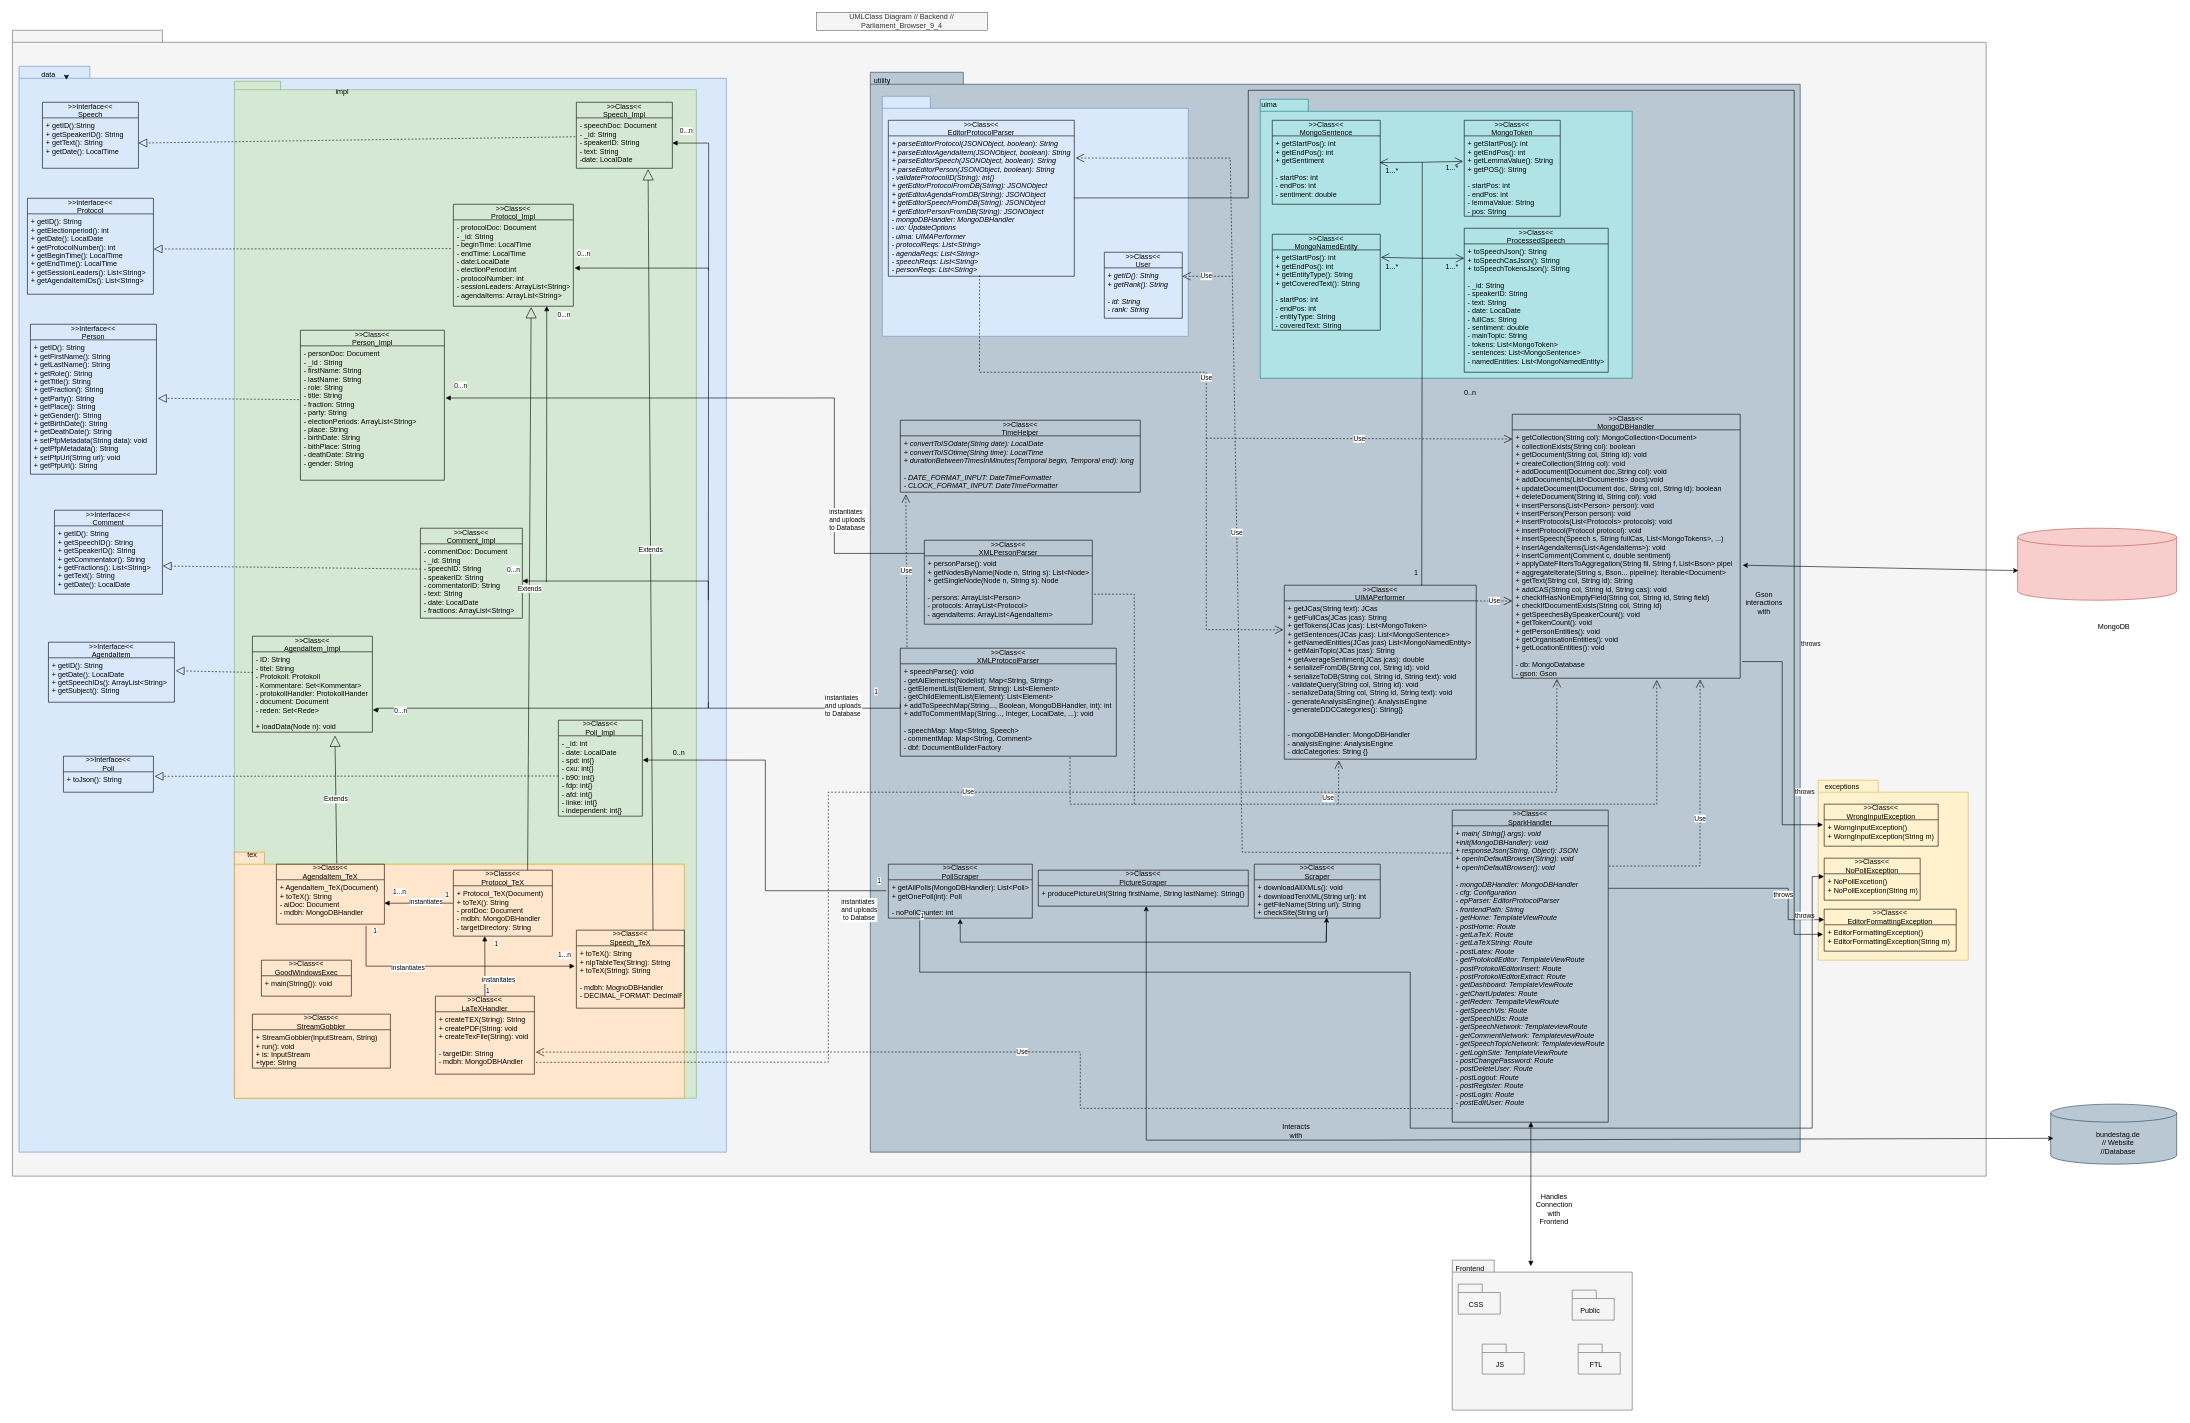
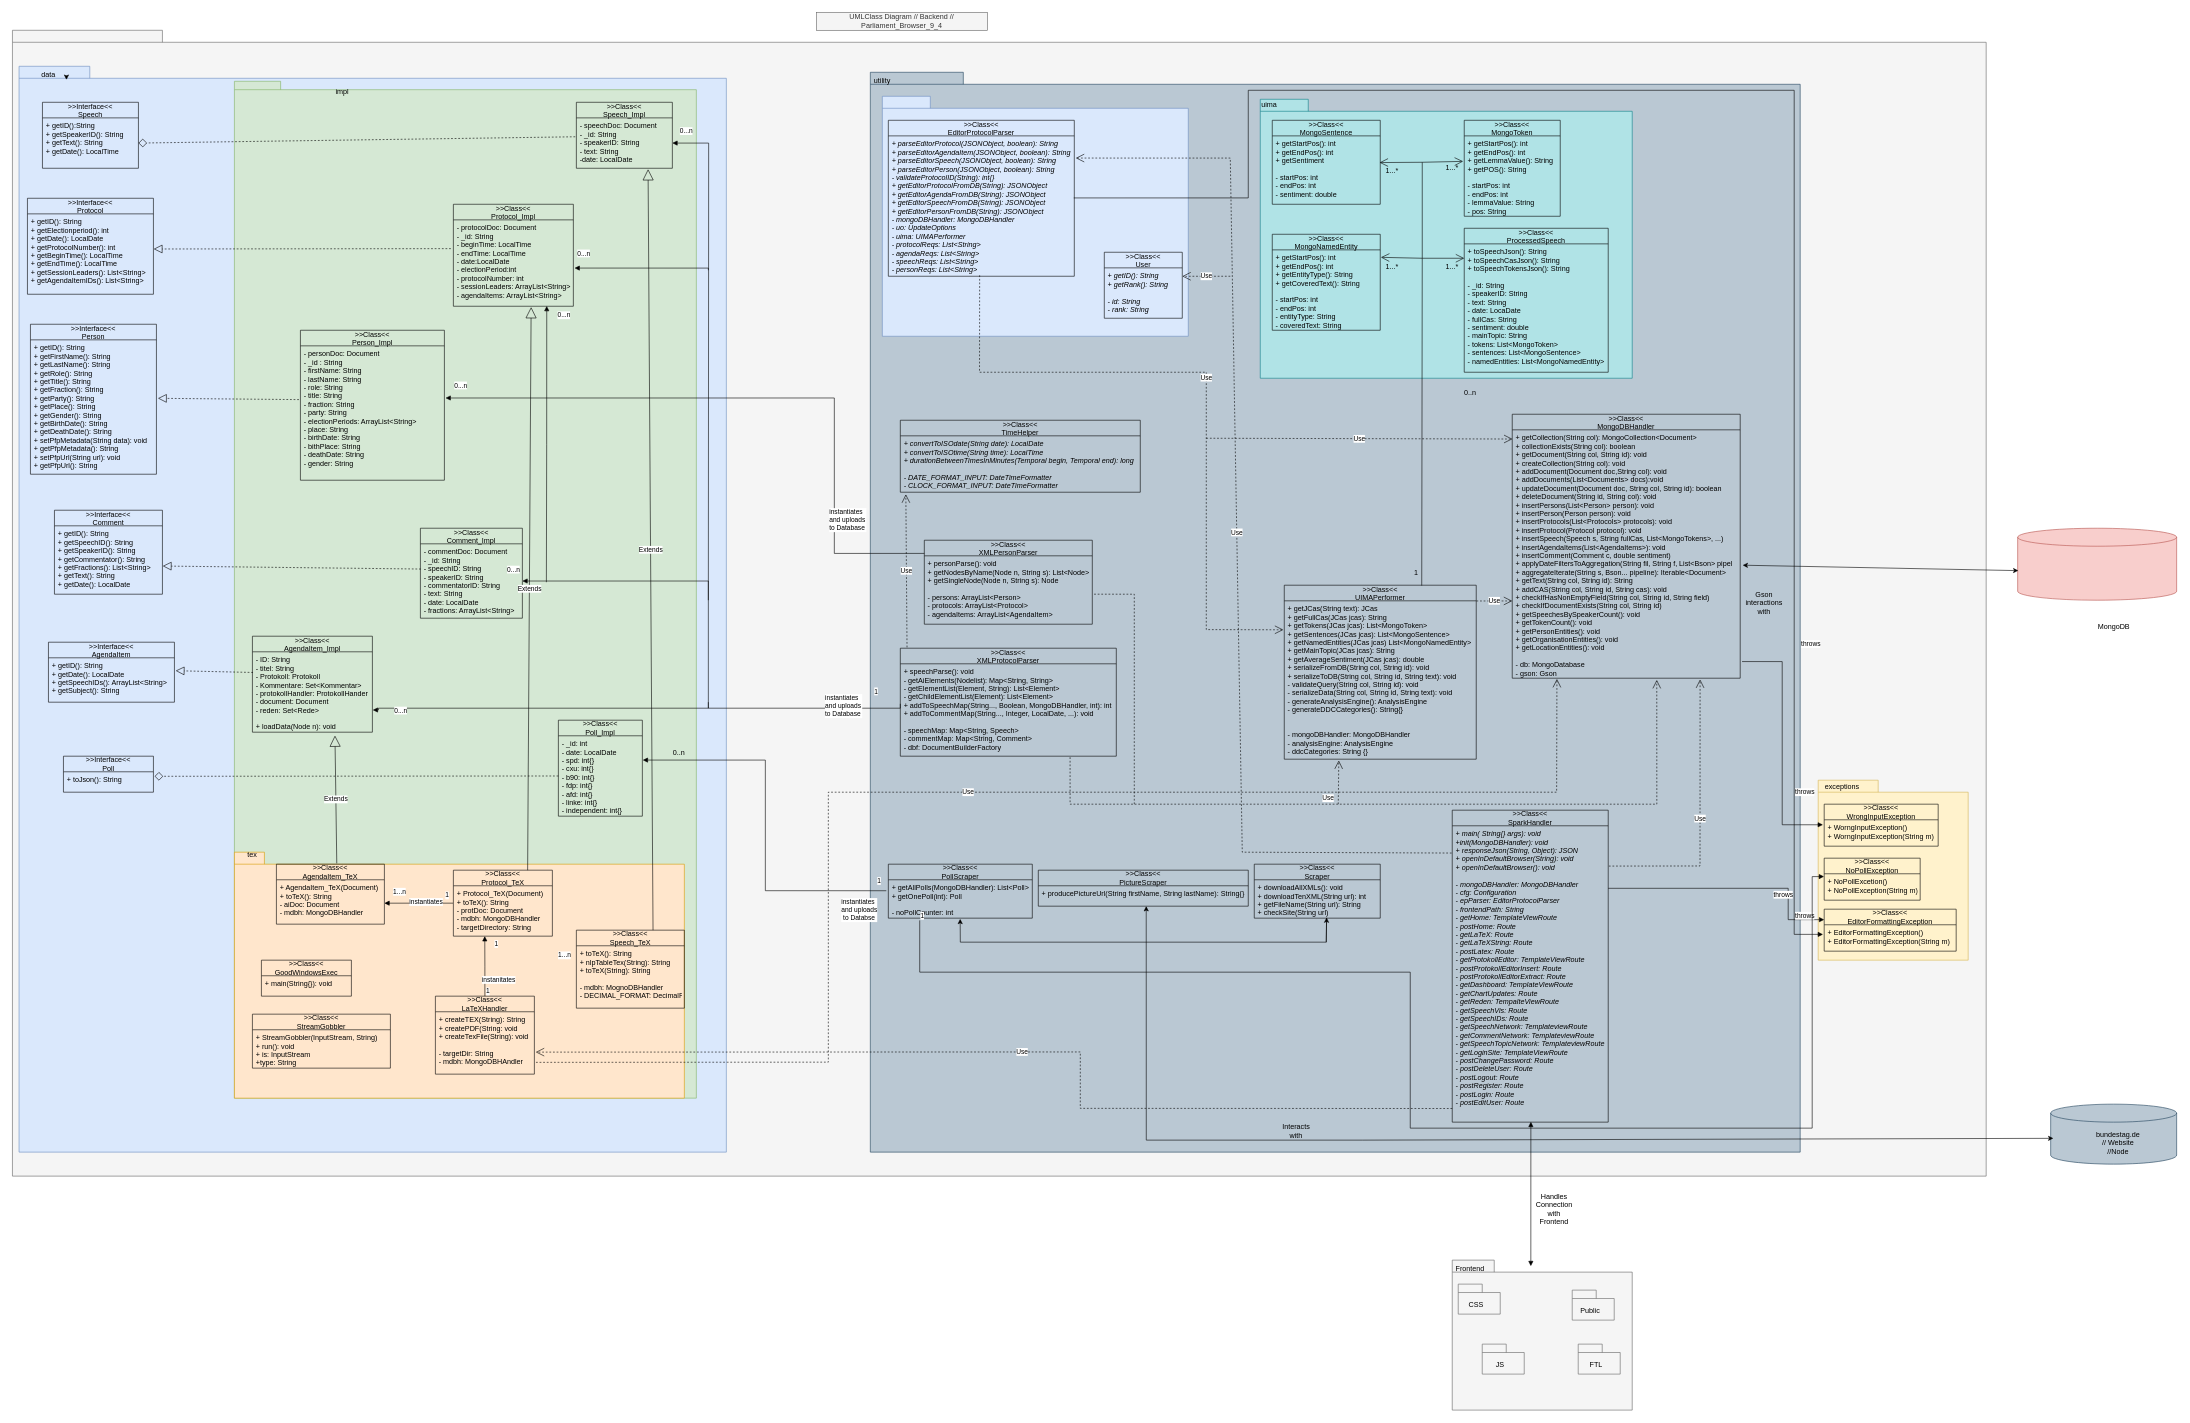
- <mxCell id="41" value="" style="endArrow=block;dashed=1;endFill=0;endSize=12;html=1;rounded=0;exitX=-0.012;exitY=0.375;exitDx=0;exitDy=0;exitPerimeter=0;entryX=1;entryY=0.5;entryDx=0;entryDy=0;" parent="1" source="40" target="19" edge="1"><mxGeometry width="160" relative="1" as="geometry"><mxPoint x="260" y="480" as="sourcePoint" /><mxPoint x="420" y="480" as="targetPoint" /></mxGeometry></mxCell>
+ <mxCell id="41" value="" style="endArrow=diamond;dashed=1;endFill=0;endSize=12;html=1;rounded=0;exitX=-0.012;exitY=0.375;exitDx=0;exitDy=0;exitPerimeter=0;entryX=1;entryY=0.5;entryDx=0;entryDy=0;" parent="1" source="40" target="19" edge="1"><mxGeometry width="160" relative="1" as="geometry"><mxPoint x="260" y="480" as="sourcePoint" /><mxPoint x="420" y="480" as="targetPoint" /></mxGeometry></mxCell>
- <mxCell id="77" value="" style="endArrow=block;dashed=1;endFill=0;endSize=12;html=1;rounded=0;exitX=0;exitY=0.5;exitDx=0;exitDy=0;entryX=1.013;entryY=0.221;entryDx=0;entryDy=0;entryPerimeter=0;" parent="1" source="76" target="74" edge="1"><mxGeometry width="160" relative="1" as="geometry"><mxPoint x="790" y="1130" as="sourcePoint" /><mxPoint x="950" y="1130" as="targetPoint" /></mxGeometry></mxCell>
+ <mxCell id="77" value="" style="endArrow=diamond;dashed=1;endFill=0;endSize=12;html=1;rounded=0;exitX=0;exitY=0.5;exitDx=0;exitDy=0;entryX=1.013;entryY=0.221;entryDx=0;entryDy=0;entryPerimeter=0;" parent="1" source="76" target="74" edge="1"><mxGeometry width="160" relative="1" as="geometry"><mxPoint x="790" y="1130" as="sourcePoint" /><mxPoint x="950" y="1130" as="targetPoint" /></mxGeometry></mxCell>
- <mxCell id="160" value="instantiates" style="endArrow=block;endFill=1;html=1;edgeStyle=orthogonalEdgeStyle;align=left;verticalAlign=top;rounded=0;exitX=0.83;exitY=1.041;exitDx=0;exitDy=0;exitPerimeter=0;entryX=-0.015;entryY=0.327;entryDx=0;entryDy=0;entryPerimeter=0;" edge="1" parent="1" source="106" target="109"><mxGeometry x="-0.481" y="10" relative="1" as="geometry"><mxPoint x="610" y="1580" as="sourcePoint" /><mxPoint x="770" y="1580" as="targetPoint" /><Array as="points"><mxPoint x="609" y="1610" /></Array><mxPoint as="offset" /></mxGeometry></mxCell>
- <mxCell id="161" value="1" style="edgeLabel;resizable=0;html=1;align=left;verticalAlign=bottom;" connectable="0" vertex="1" parent="160"><mxGeometry x="-1" relative="1" as="geometry"><mxPoint x="11" y="17" as="offset" /></mxGeometry></mxCell>
- <mxCell id="84" value="bundestag.de // Website //Database" style="text;html=1;strokeColor=none;fillColor=none;align=center;verticalAlign=middle;whiteSpace=wrap;rounded=0;" parent="1" vertex="1"><mxGeometry x="3500" y="1890" width="60" height="30" as="geometry" /></mxCell>
+ <mxCell id="84" value="bundestag.de // Website //Node" style="text;html=1;strokeColor=none;fillColor=none;align=center;verticalAlign=middle;whiteSpace=wrap;rounded=0;" parent="1" vertex="1"><mxGeometry x="3500" y="1890" width="60" height="30" as="geometry" /></mxCell>
